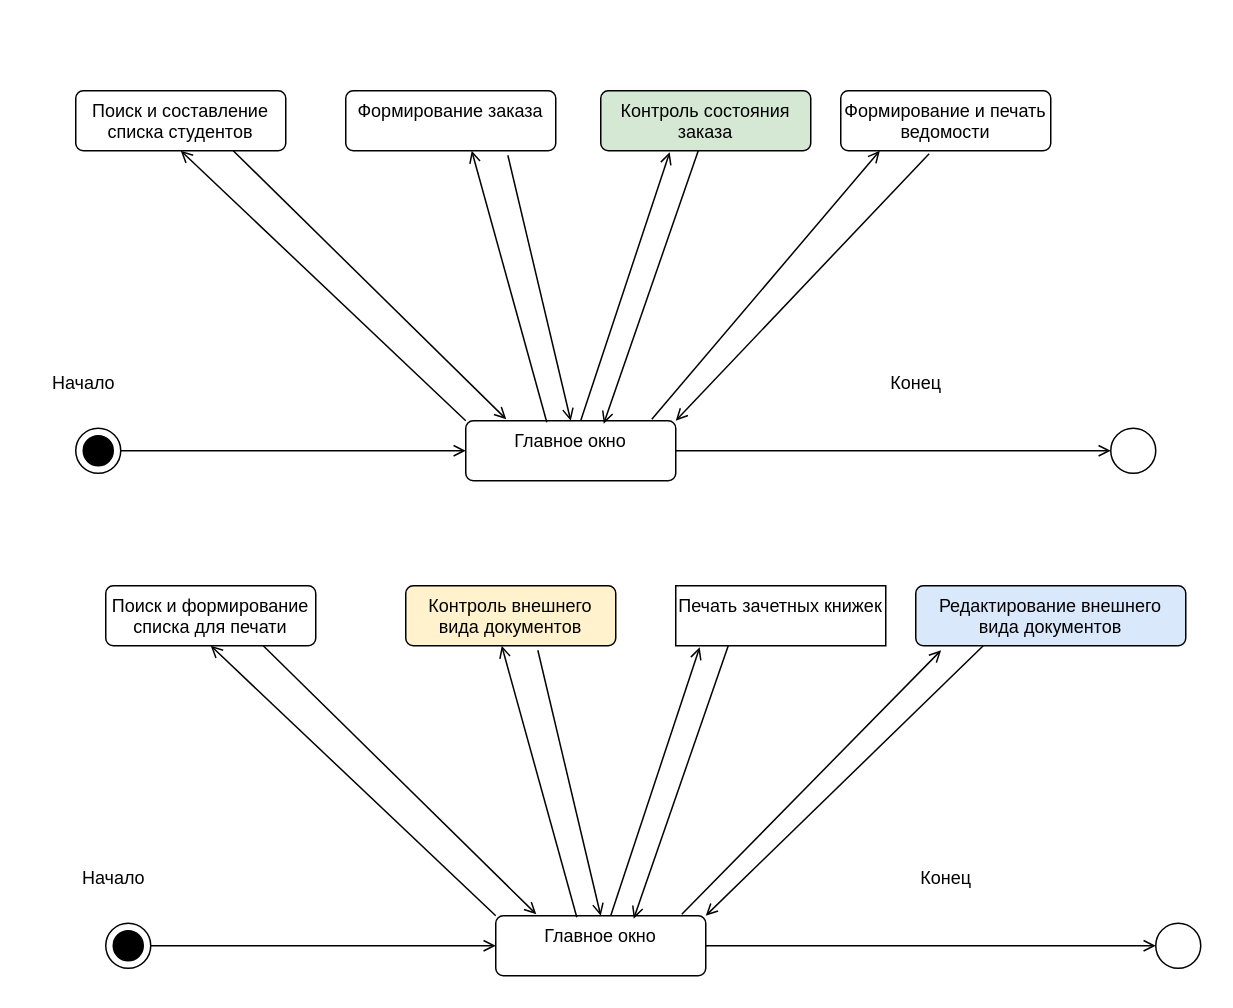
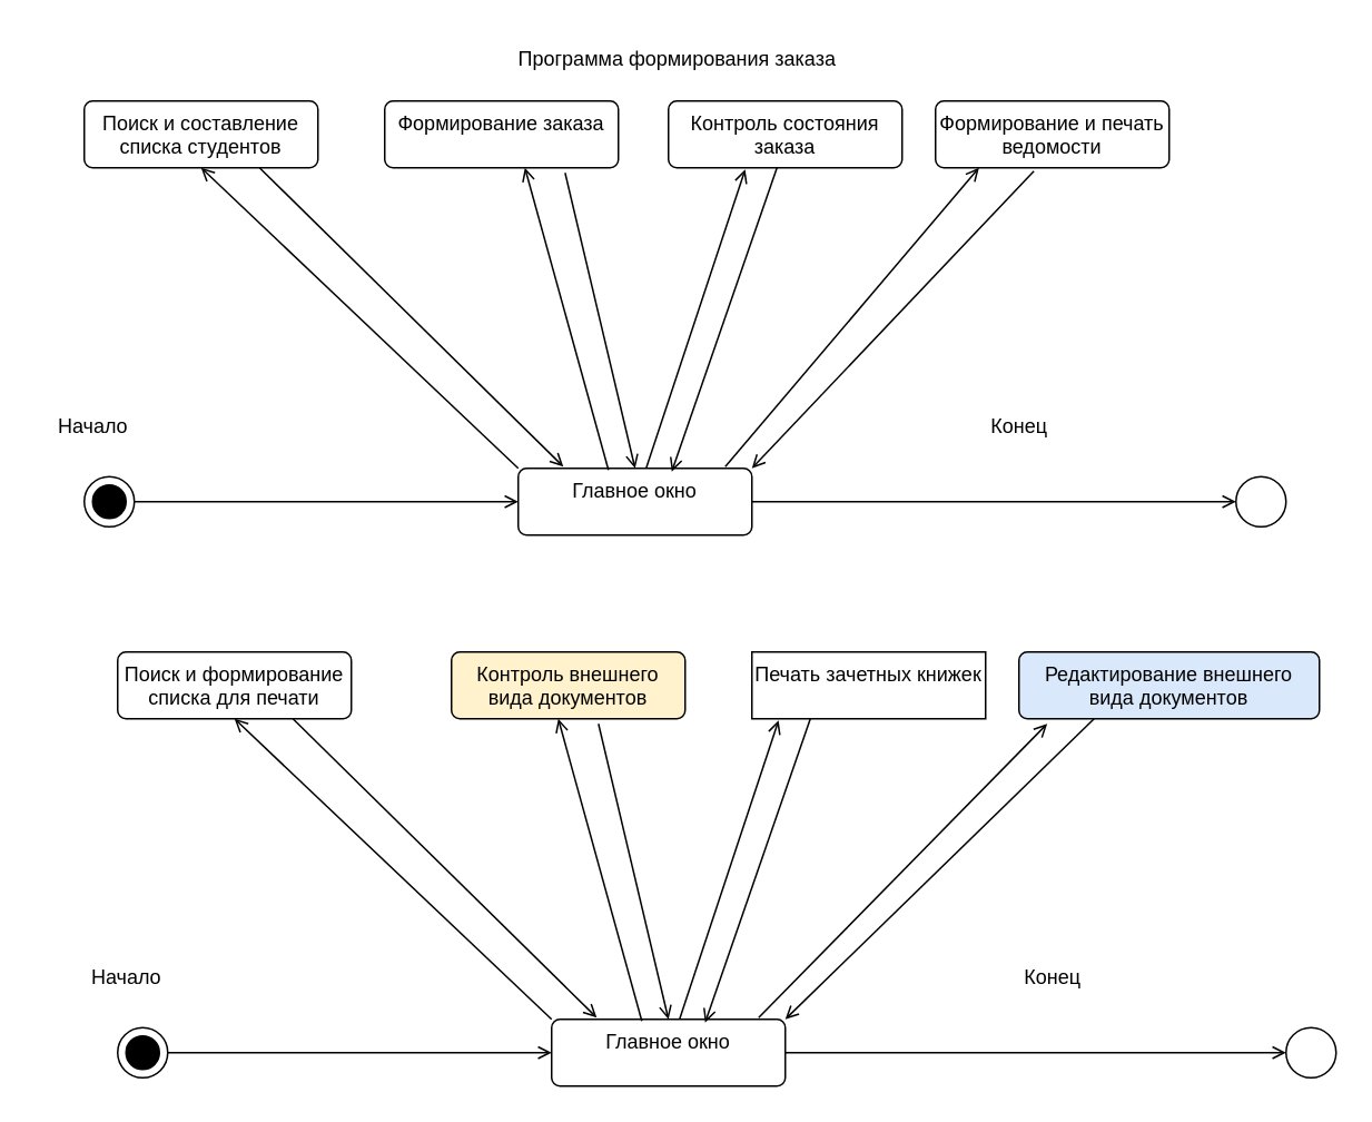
+ <mxCell id="40" value="Программа формирования заказа" style="text;html=1;align=center;verticalAlign=middle;resizable=0;points=[];autosize=1;strokeColor=none;fillColor=none;" vertex="1" parent="1"><mxGeometry x="300" width="210" height="30" as="geometry" y="20" /></mxCell>
- <mxCell id="43" value="Контроль состояния заказа" style="html=1;align=center;verticalAlign=top;rounded=1;absoluteArcSize=1;arcSize=10;dashed=0;whiteSpace=wrap;fillColor=#d5e8d4;" vertex="1" parent="1"><mxGeometry x="400" y="60" width="140" height="40" as="geometry" /></mxCell>
+ <mxCell id="43" value="Контроль состояния заказа" style="html=1;align=center;verticalAlign=top;rounded=1;absoluteArcSize=1;arcSize=10;dashed=0;whiteSpace=wrap;" vertex="1" parent="1"><mxGeometry x="400" y="60" width="140" height="40" as="geometry" /></mxCell>
